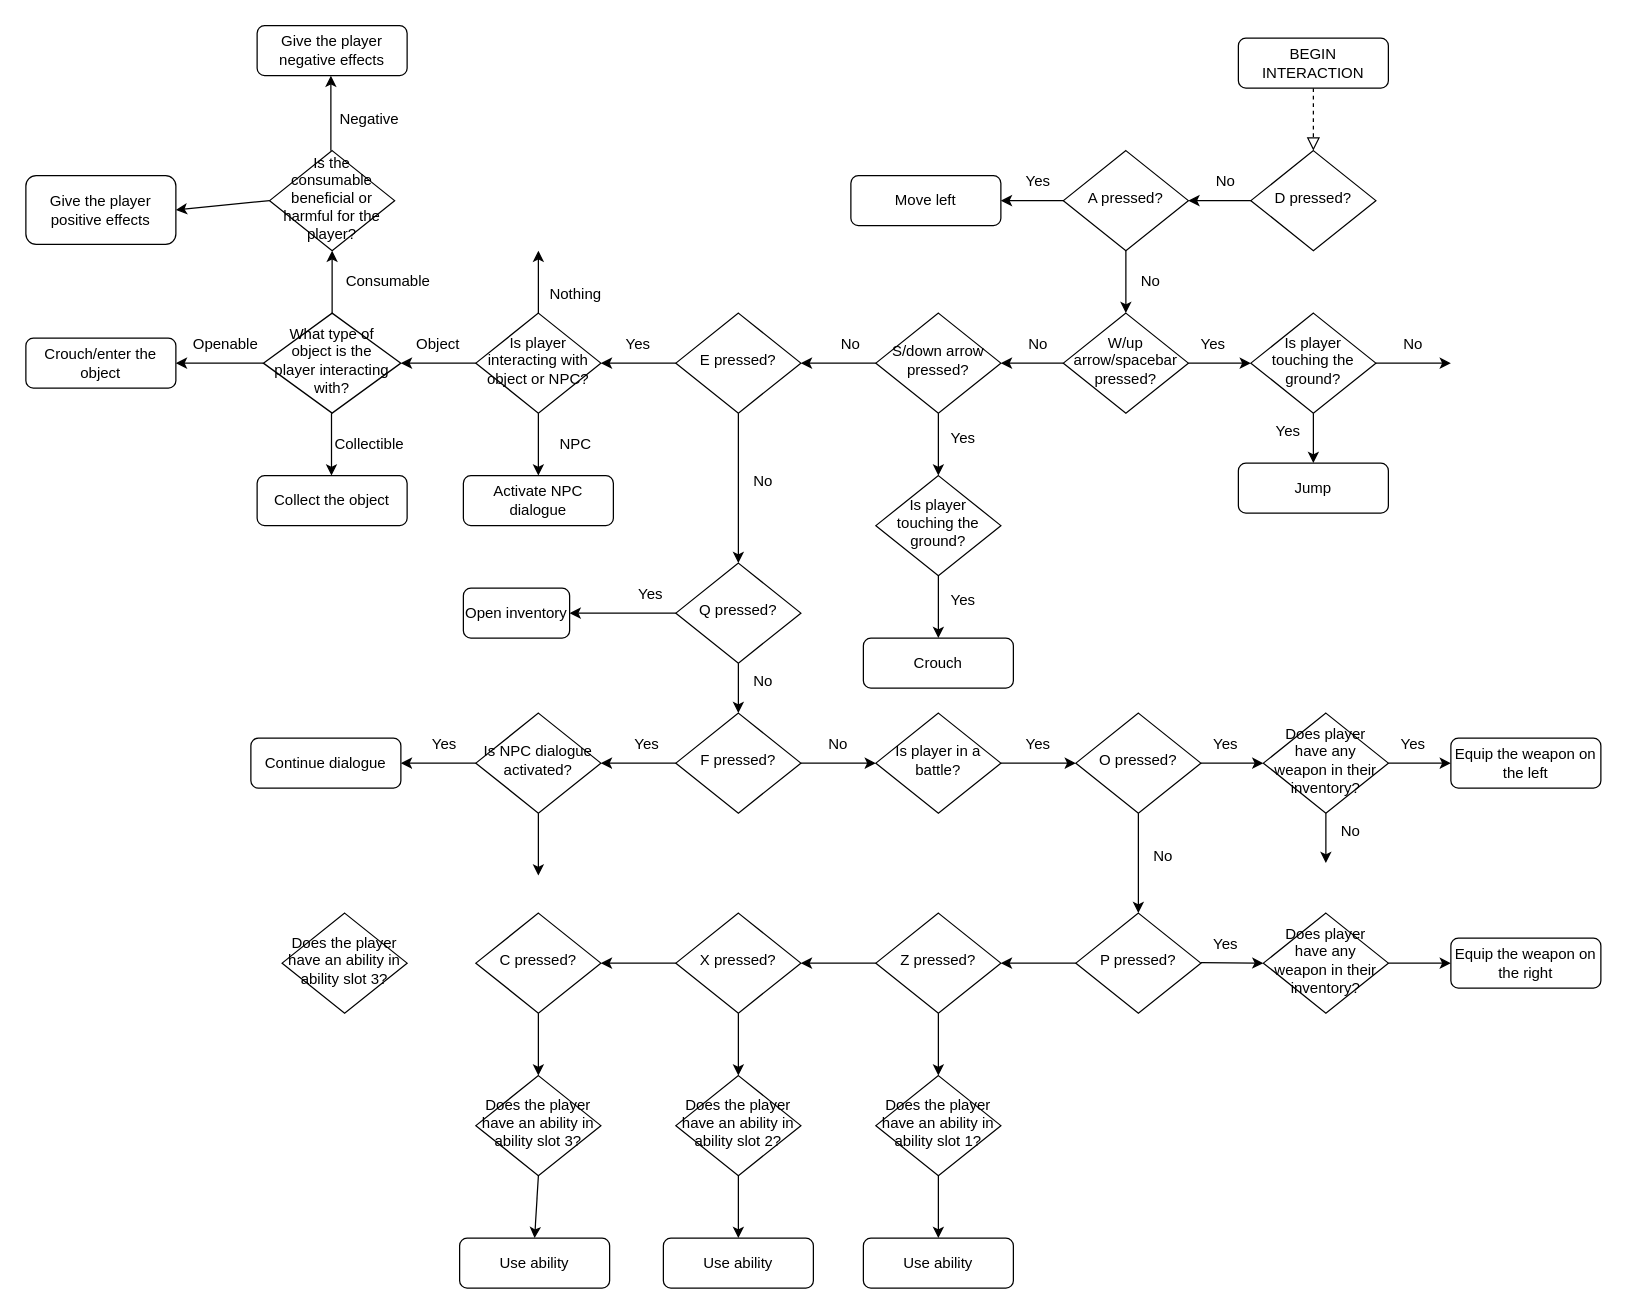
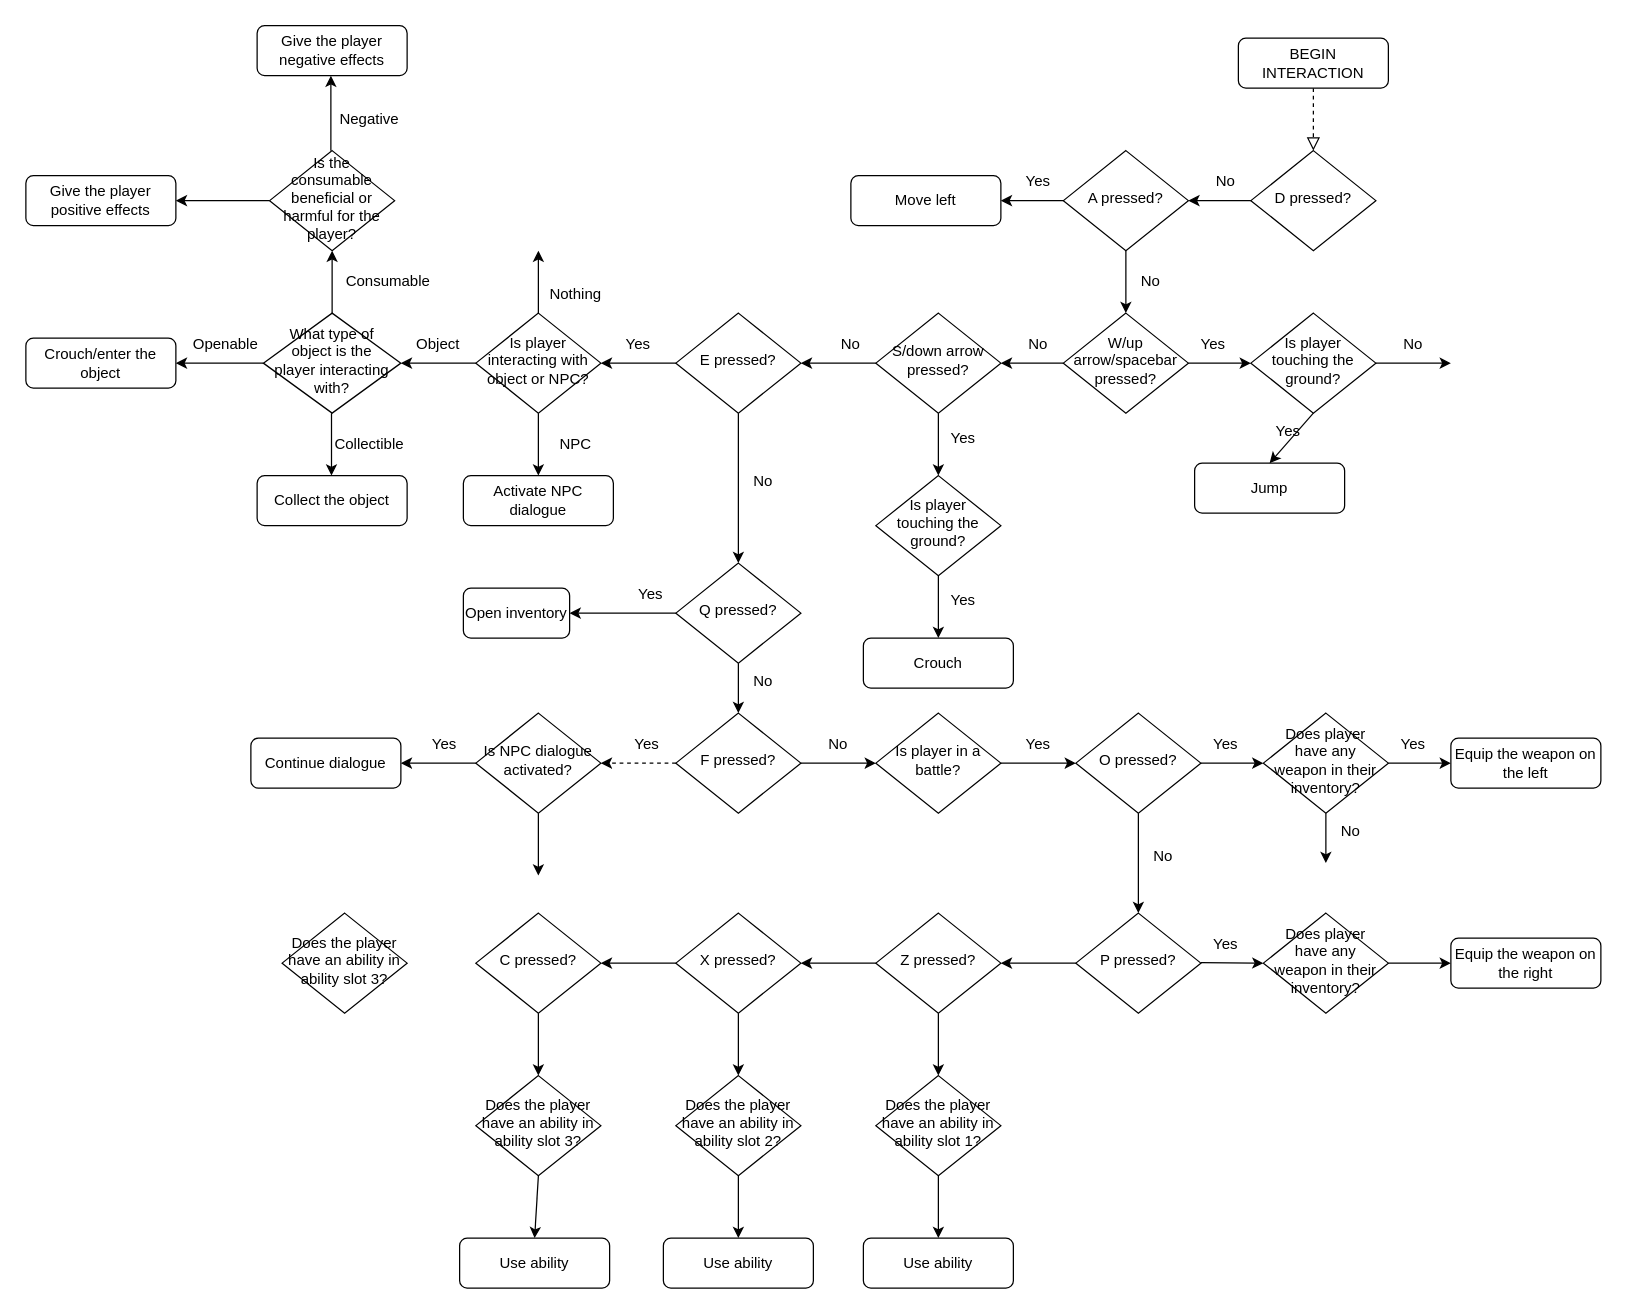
- <mxCell id="42" value="Give the player positive effects" style="rounded=1;whiteSpace=wrap;html=1;fontSize=12;glass=0;strokeWidth=1;shadow=0;" vertex="1" parent="1"><mxGeometry x="20" y="140" width="120" height="55" as="geometry" /></mxCell>
+ <mxCell id="42" value="Give the player positive effects" style="rounded=1;whiteSpace=wrap;html=1;fontSize=12;glass=0;strokeWidth=1;shadow=0;" vertex="1" parent="1"><mxGeometry x="20" y="140" width="120" height="40" as="geometry" /></mxCell>
- <mxCell id="7" value="Jump" style="rounded=1;whiteSpace=wrap;html=1;fontSize=12;glass=0;strokeWidth=1;shadow=0;" parent="1" vertex="1"><mxGeometry x="990" y="370" width="120" height="40" as="geometry" /></mxCell>
+ <mxCell id="7" value="Jump" style="rounded=1;whiteSpace=wrap;html=1;fontSize=12;glass=0;strokeWidth=1;shadow=0;" parent="1" vertex="1"><mxGeometry x="955" y="370" width="120" height="40" as="geometry" /></mxCell>
- <mxCell id="69" value="" style="endArrow=classic;html=1;rounded=0;exitX=0;exitY=0.5;exitDx=0;exitDy=0;entryX=1;entryY=0.5;entryDx=0;entryDy=0;" edge="1" parent="1" source="66" target="70"><mxGeometry width="50" height="50" relative="1" as="geometry"><mxPoint x="590" y="650" as="sourcePoint" /><mxPoint x="490" y="670" as="targetPoint" /></mxGeometry></mxCell>
+ <mxCell id="69" value="" style="endArrow=classic;html=1;rounded=0;exitX=0;exitY=0.5;exitDx=0;exitDy=0;entryX=1;entryY=0.5;entryDx=0;entryDy=0;dashed=1;" edge="1" parent="1" source="66" target="70"><mxGeometry width="50" height="50" relative="1" as="geometry"><mxPoint x="590" y="650" as="sourcePoint" /><mxPoint x="490" y="670" as="targetPoint" /></mxGeometry></mxCell>
